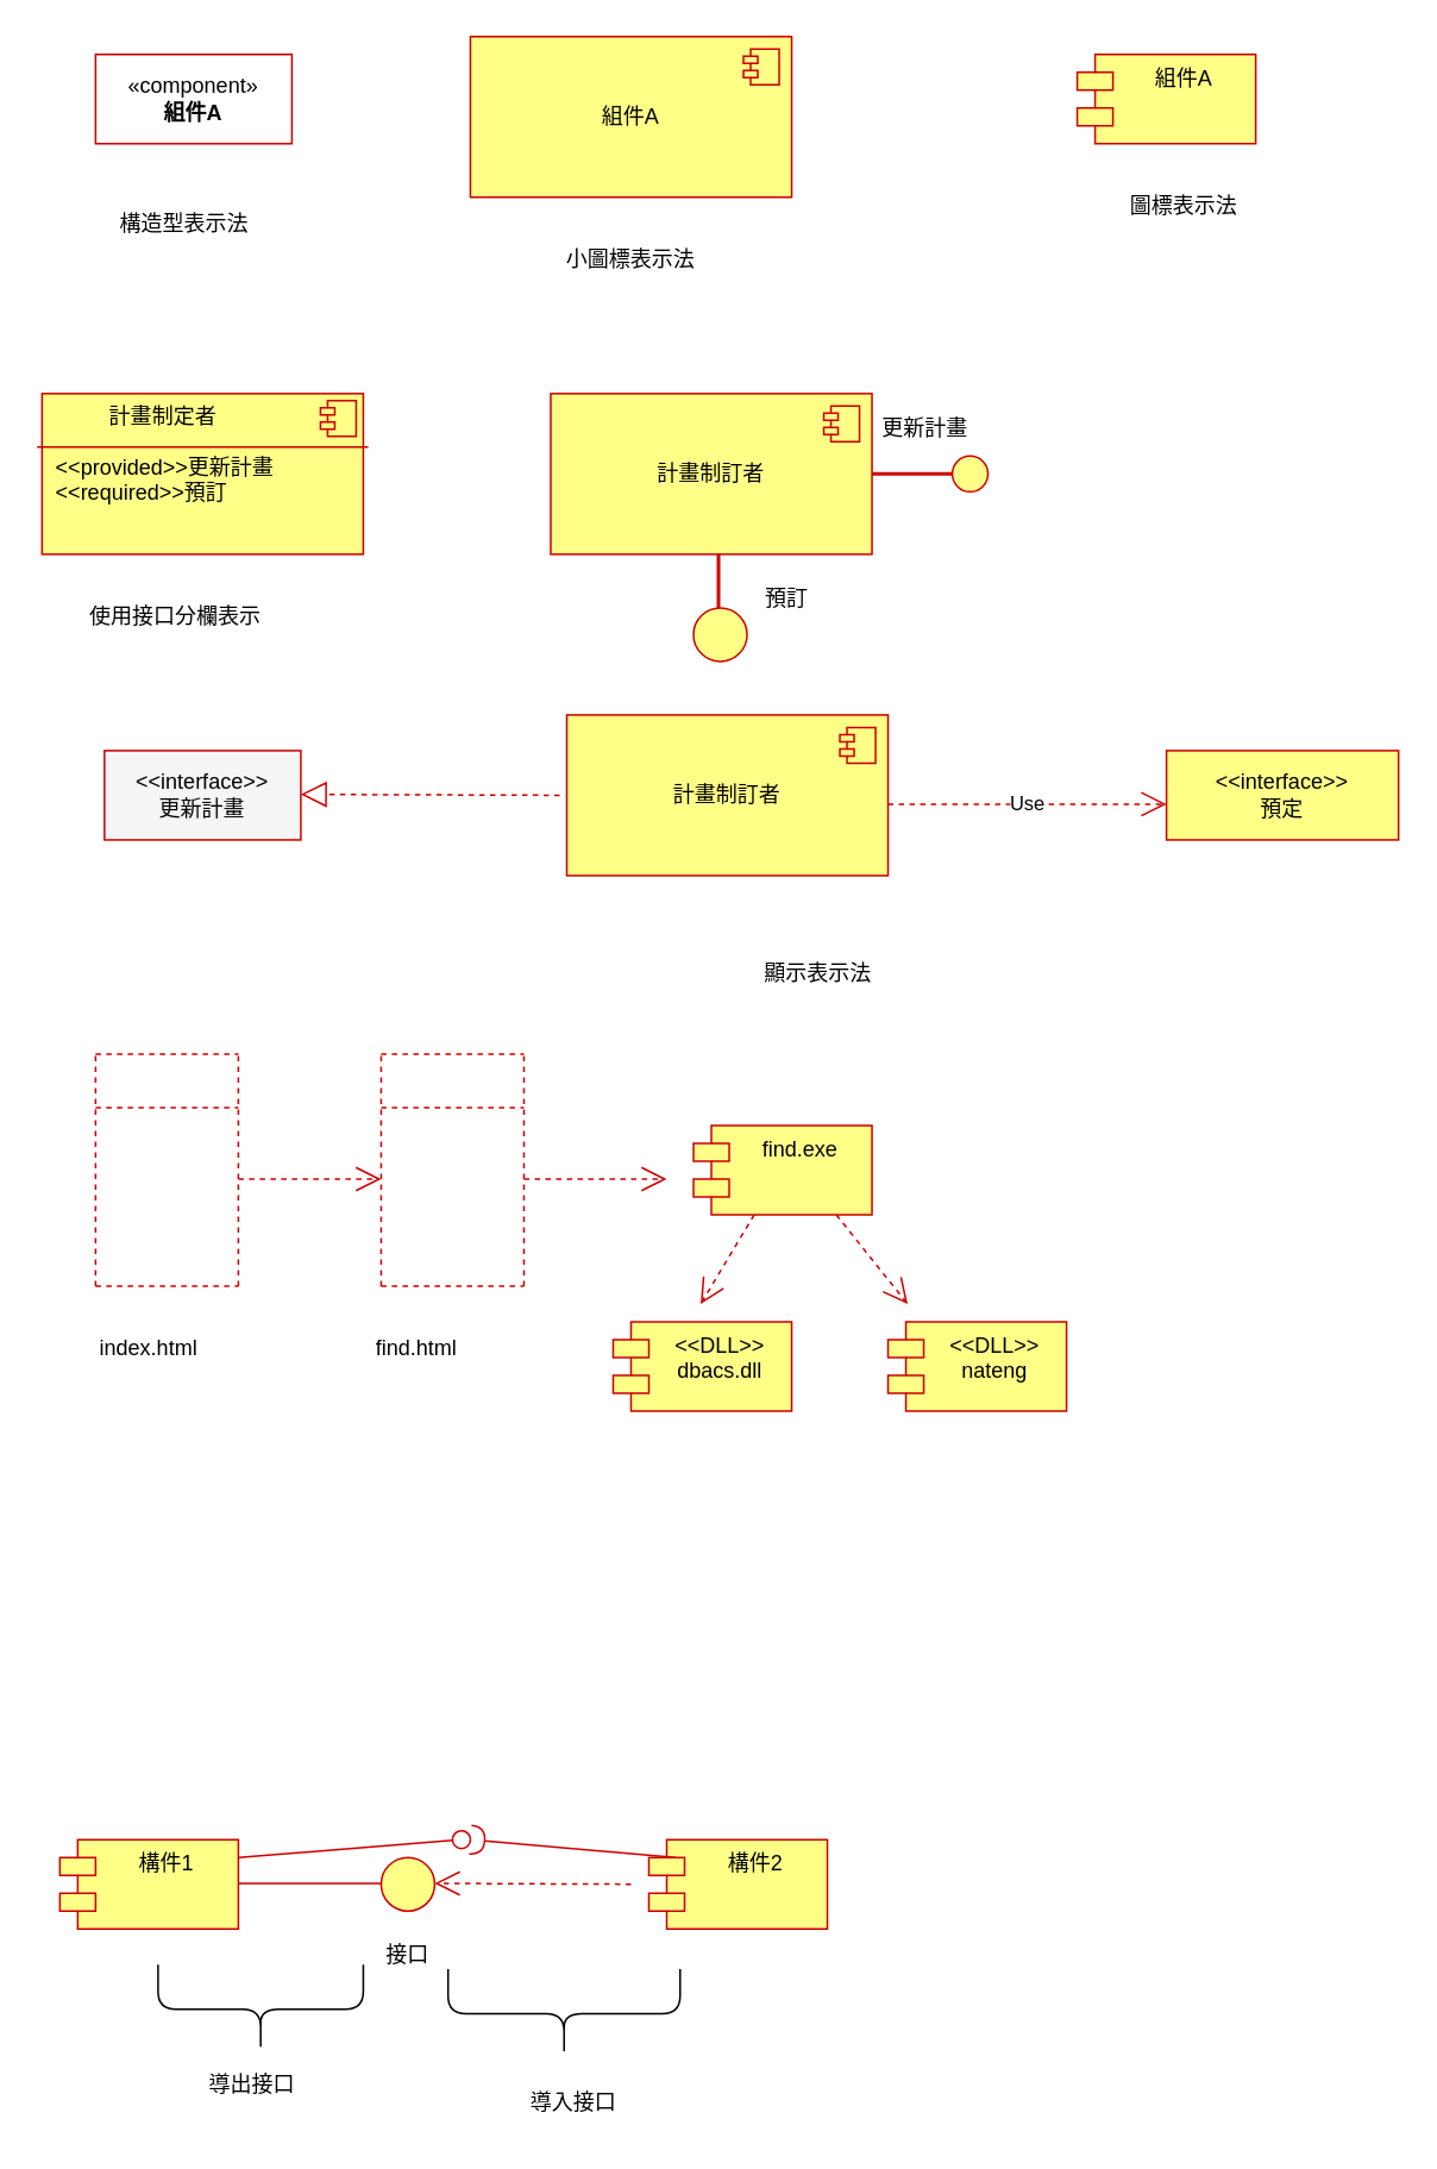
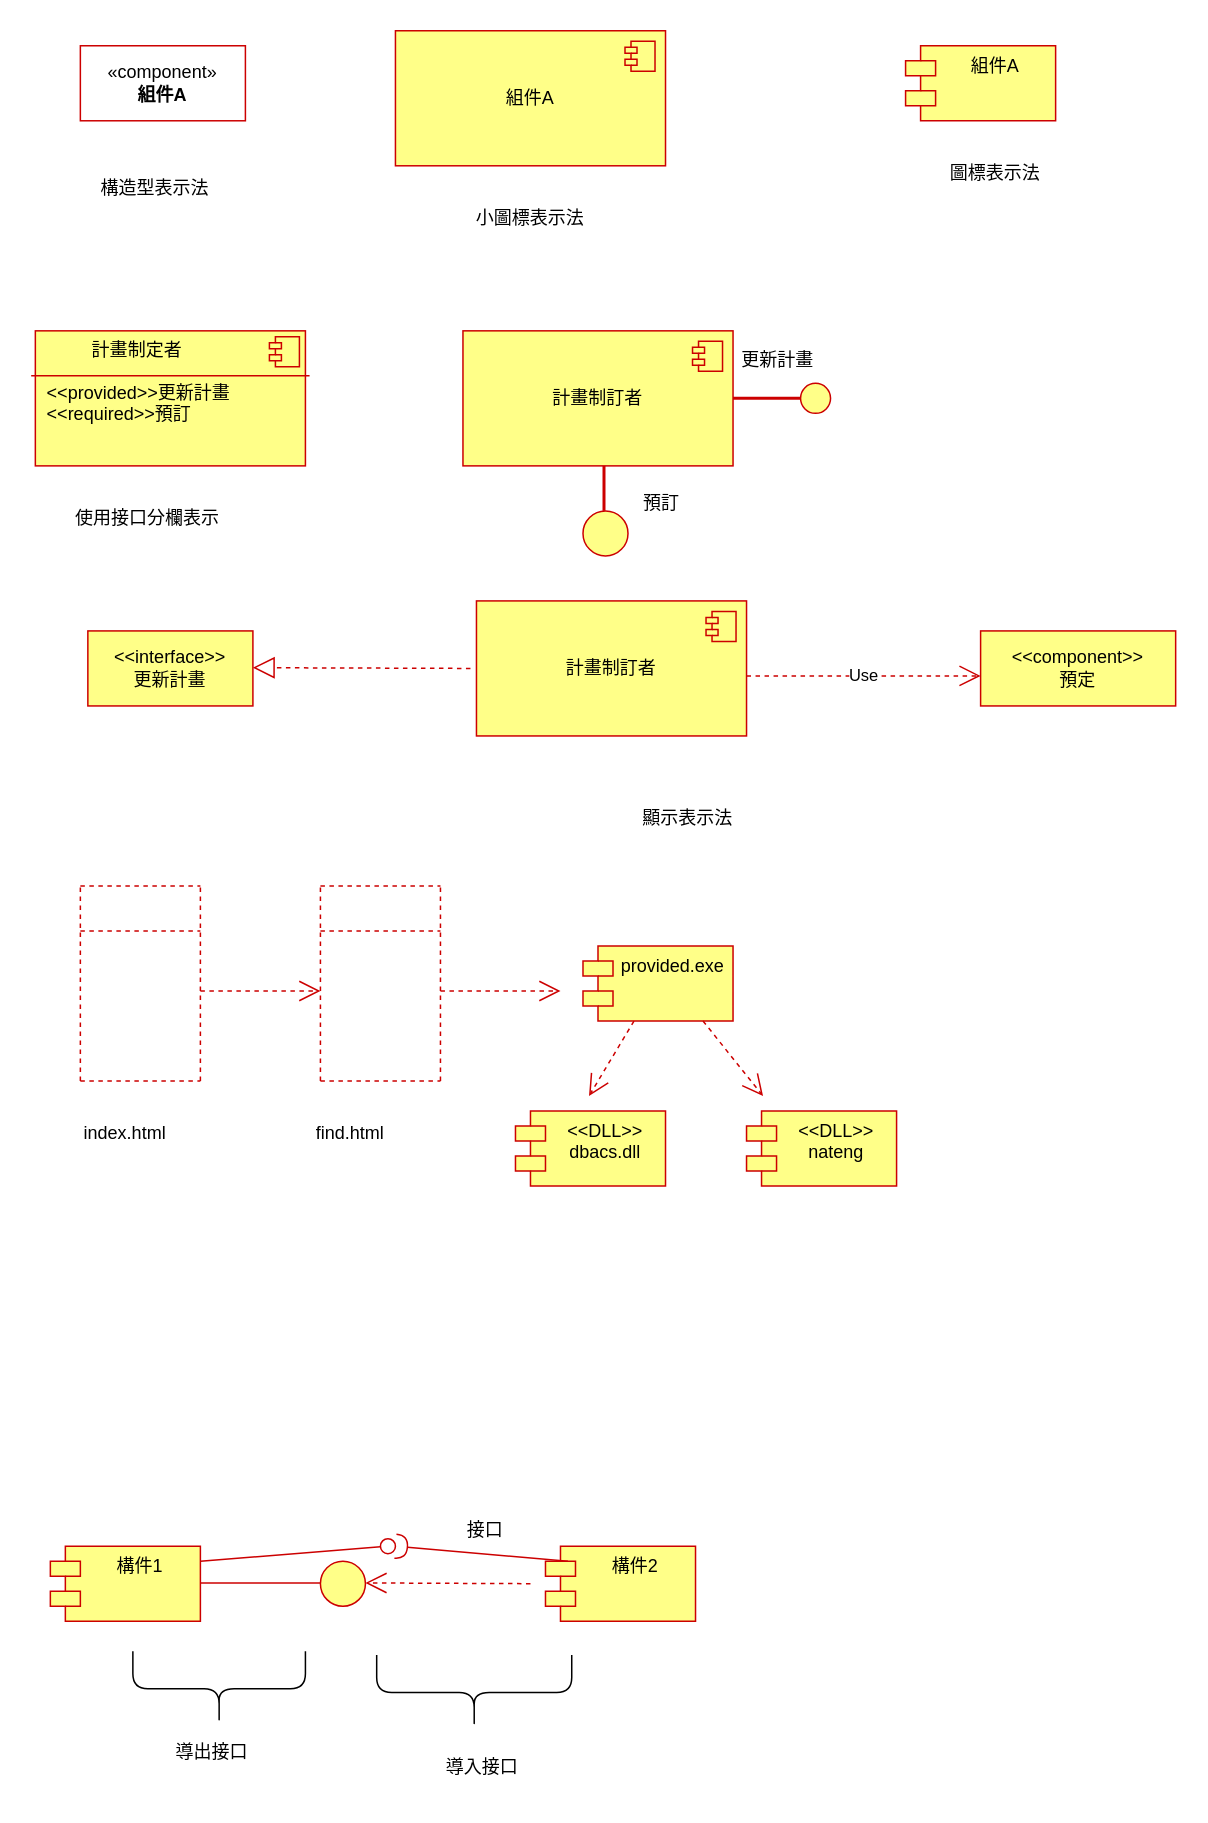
- <mxCell id="22" value="&amp;lt;&amp;lt;interface&amp;gt;&amp;gt;&lt;br&gt;更新計畫" style="html=1;whiteSpace=wrap;fillColor=#f5f5f5;strokeColor=#CC0000;" vertex="1" parent="1"><mxGeometry x="58" y="420" width="110" height="50" as="geometry" /></mxCell>
+ <mxCell id="22" value="&amp;lt;&amp;lt;interface&amp;gt;&amp;gt;&lt;br&gt;更新計畫" style="html=1;whiteSpace=wrap;fillColor=#ffff88;strokeColor=#CC0000;" vertex="1" parent="1"><mxGeometry x="58" y="420" width="110" height="50" as="geometry" /></mxCell>
- <mxCell id="23" value="&amp;lt;&amp;lt;interface&amp;gt;&amp;gt;&lt;br&gt;預定" style="html=1;whiteSpace=wrap;fillColor=#ffff88;strokeColor=#CC0000;" vertex="1" parent="1"><mxGeometry x="653" y="420" width="130" height="50" as="geometry" /></mxCell>
+ <mxCell id="23" value="&amp;lt;&amp;lt;component&amp;gt;&amp;gt;&lt;br&gt;預定" style="html=1;whiteSpace=wrap;fillColor=#ffff88;strokeColor=#CC0000;" vertex="1" parent="1"><mxGeometry x="653" y="420" width="130" height="50" as="geometry" /></mxCell>
- <mxCell id="39" value="find.exe" style="shape=module;align=left;spacingLeft=20;align=center;verticalAlign=top;whiteSpace=wrap;html=1;fillColor=#ffff88;strokeColor=#CC0000;" vertex="1" parent="1"><mxGeometry x="388" y="630" width="100" height="50" as="geometry" /></mxCell>
+ <mxCell id="39" value="provided.exe" style="shape=module;align=left;spacingLeft=20;align=center;verticalAlign=top;whiteSpace=wrap;html=1;fillColor=#ffff88;strokeColor=#CC0000;" vertex="1" parent="1"><mxGeometry x="388" y="630" width="100" height="50" as="geometry" /></mxCell>
- <mxCell id="60" value="接口" style="text;html=1;strokeColor=none;fillColor=none;align=center;verticalAlign=middle;whiteSpace=wrap;rounded=0;" vertex="1" parent="1"><mxGeometry x="198" y="1080" width="60" height="30" as="geometry" /></mxCell>
+ <mxCell id="60" value="接口" style="text;html=1;strokeColor=none;fillColor=none;align=center;verticalAlign=middle;whiteSpace=wrap;rounded=0;" vertex="1" parent="1"><mxGeometry x="293" y="1005" width="60" height="30" as="geometry" /></mxCell>
